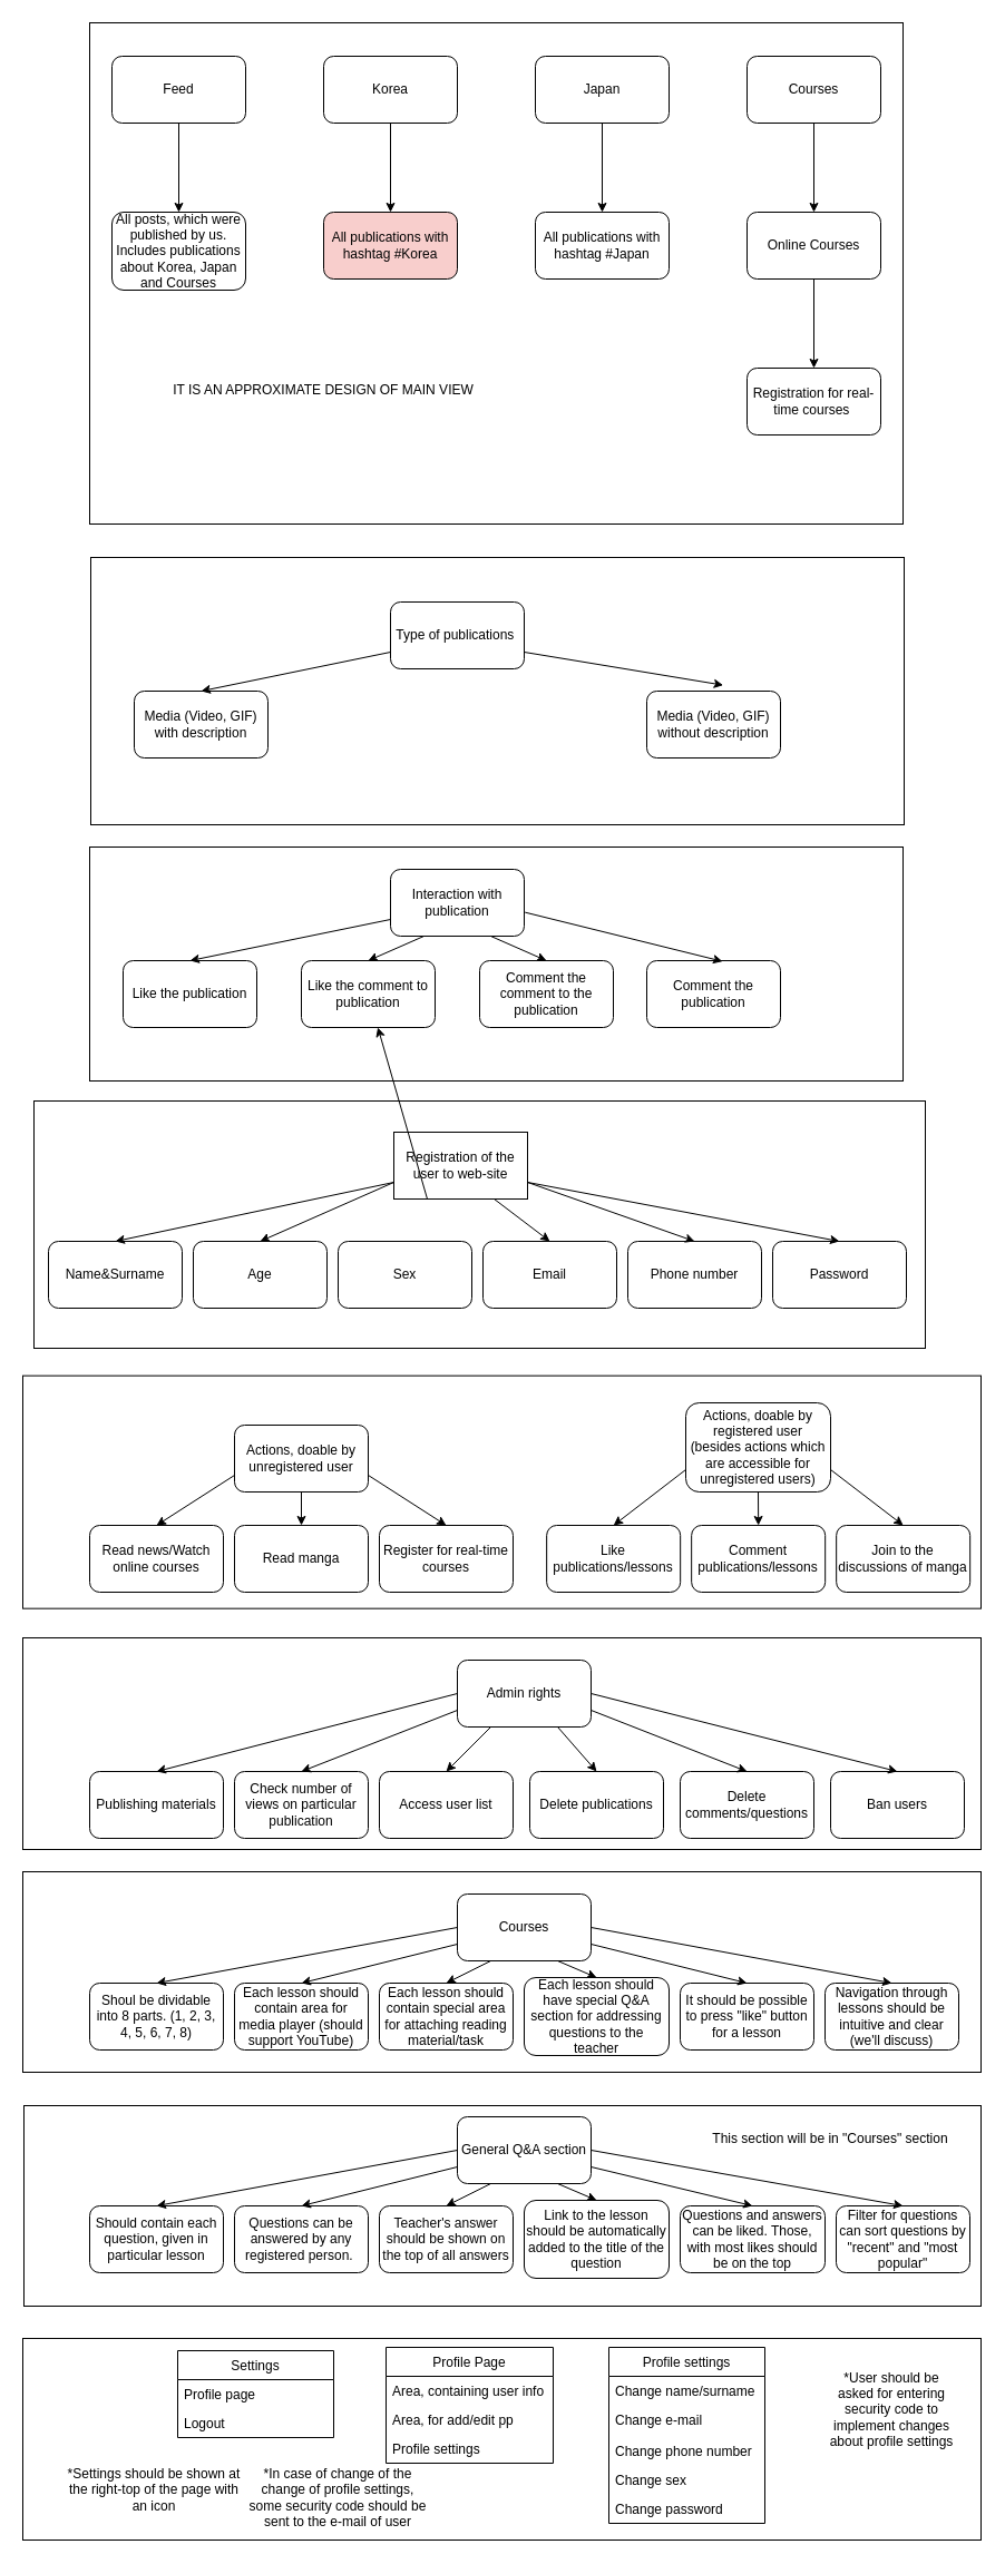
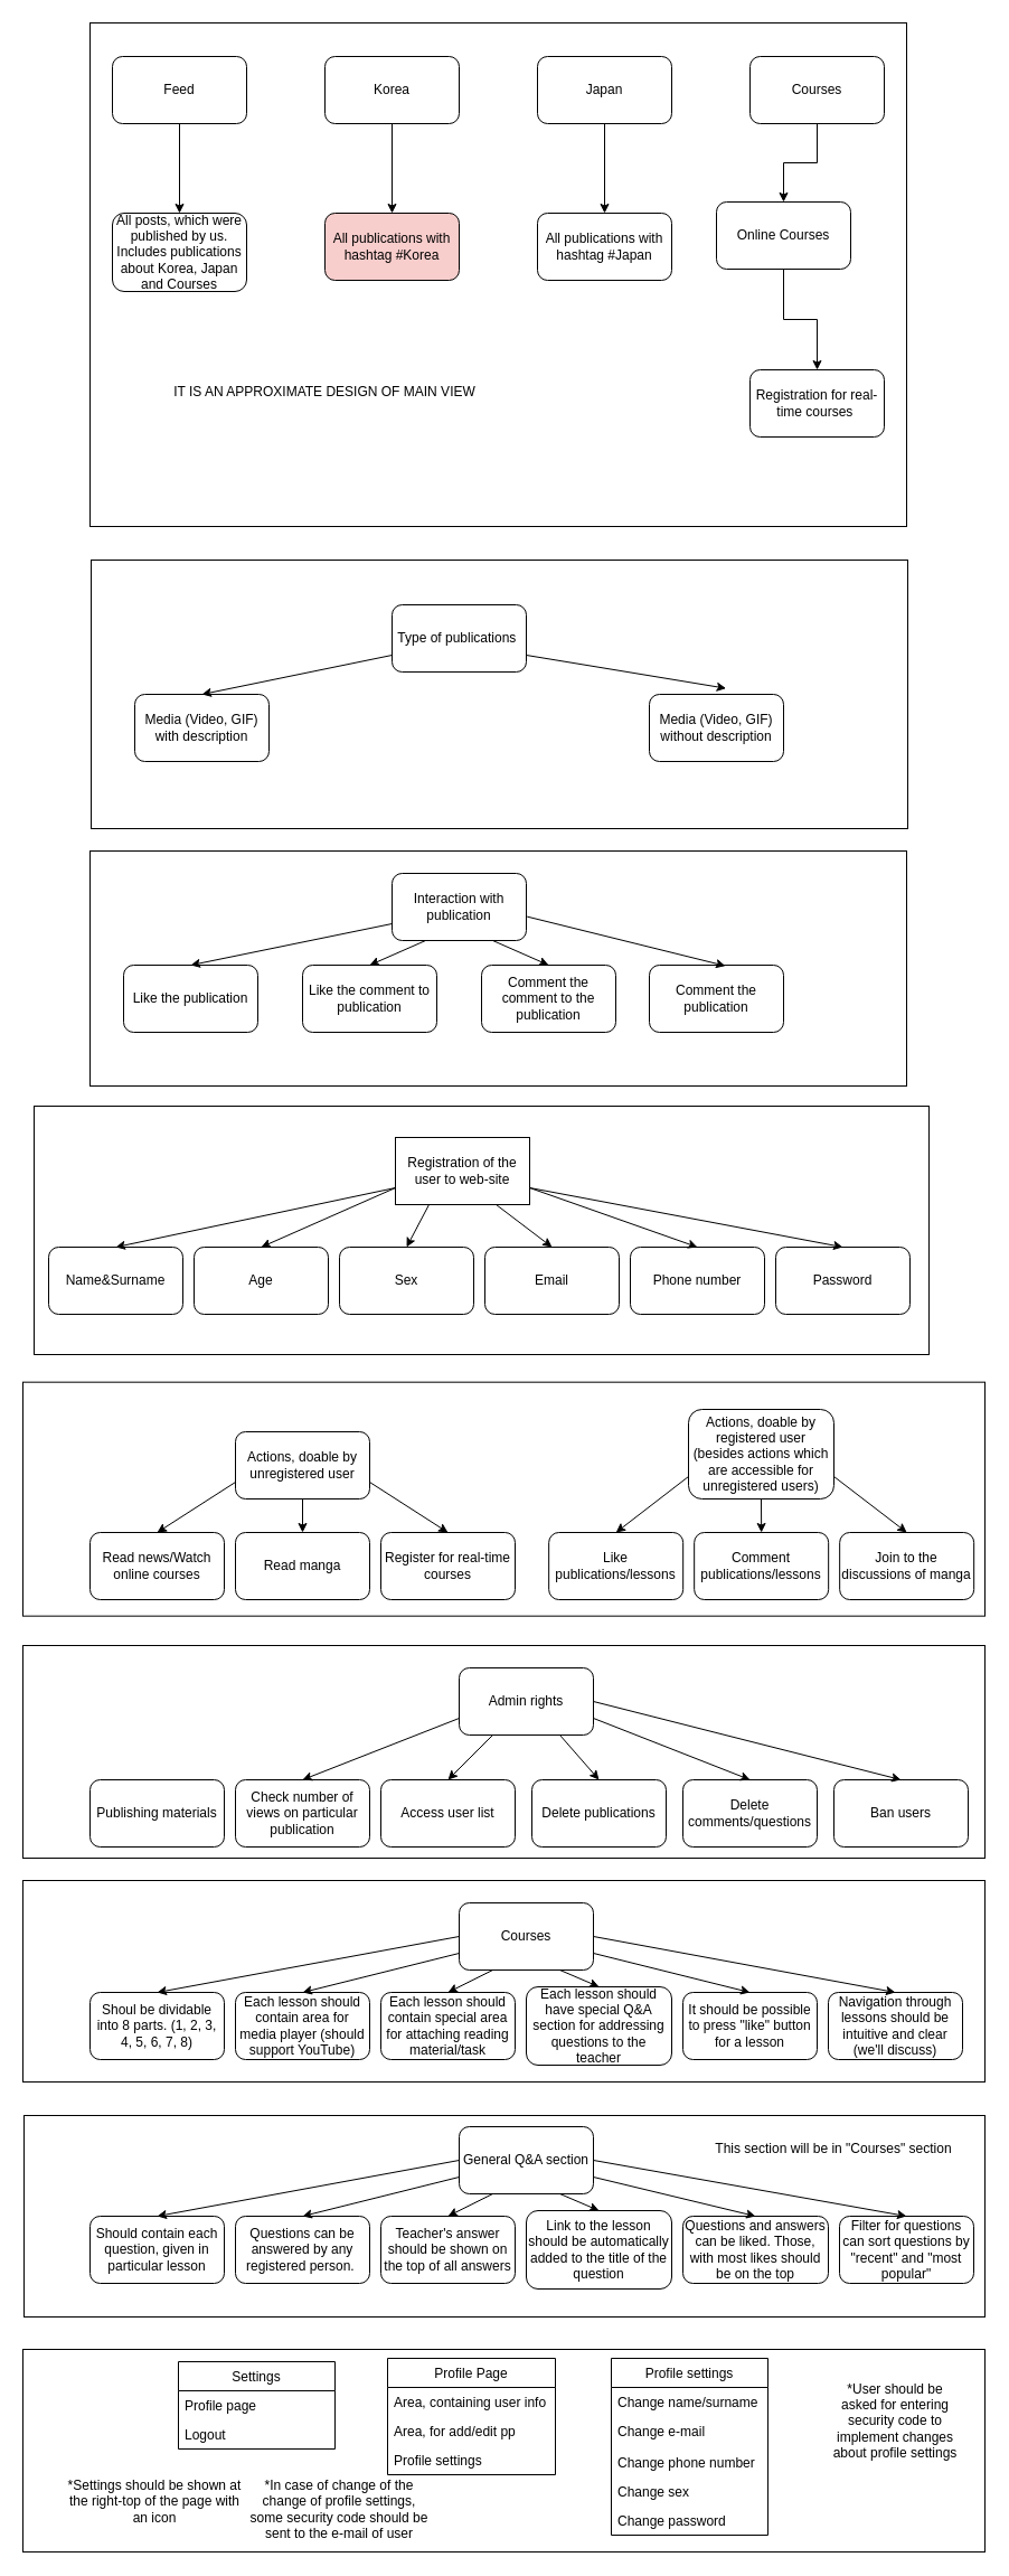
- <mxCell id="14" value="Online Courses" style="rounded=1;whiteSpace=wrap;html=1;" vertex="1" parent="1"><mxGeometry x="670" y="190" width="120" height="60" as="geometry" /></mxCell>
+ <mxCell id="14" value="Online Courses" style="rounded=1;whiteSpace=wrap;html=1;" vertex="1" parent="1"><mxGeometry x="640" y="180" width="120" height="60" as="geometry" /></mxCell>
- <mxCell id="36" style="edgeStyle=none;rounded=0;orthogonalLoop=1;jettySize=auto;html=1;exitX=0.25;exitY=1;exitDx=0;exitDy=0;" edge="1" parent="1" source="40" target="30"><mxGeometry relative="1" as="geometry" /></mxCell>
+ <mxCell id="36" style="edgeStyle=none;rounded=0;orthogonalLoop=1;jettySize=auto;html=1;exitX=0.25;exitY=1;exitDx=0;exitDy=0;entryX=0.5;entryY=0;entryDx=0;entryDy=0;" edge="1" parent="1" source="40" target="43"><mxGeometry relative="1" as="geometry" /></mxCell>
- <mxCell id="63" style="edgeStyle=none;rounded=0;orthogonalLoop=1;jettySize=auto;html=1;exitX=0;exitY=0.5;exitDx=0;exitDy=0;entryX=0.5;entryY=0;entryDx=0;entryDy=0;" edge="1" parent="1" source="69" target="70"><mxGeometry relative="1" as="geometry" /></mxCell>
